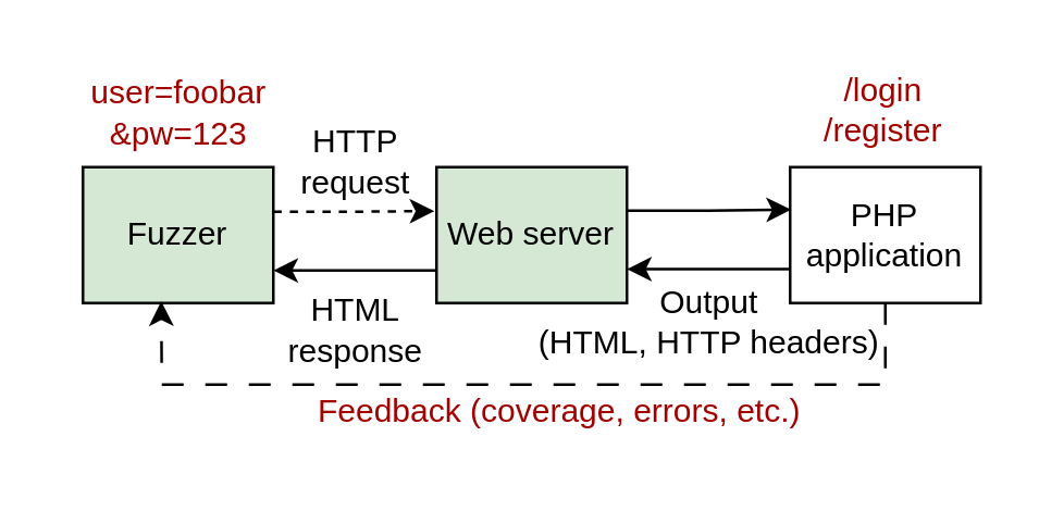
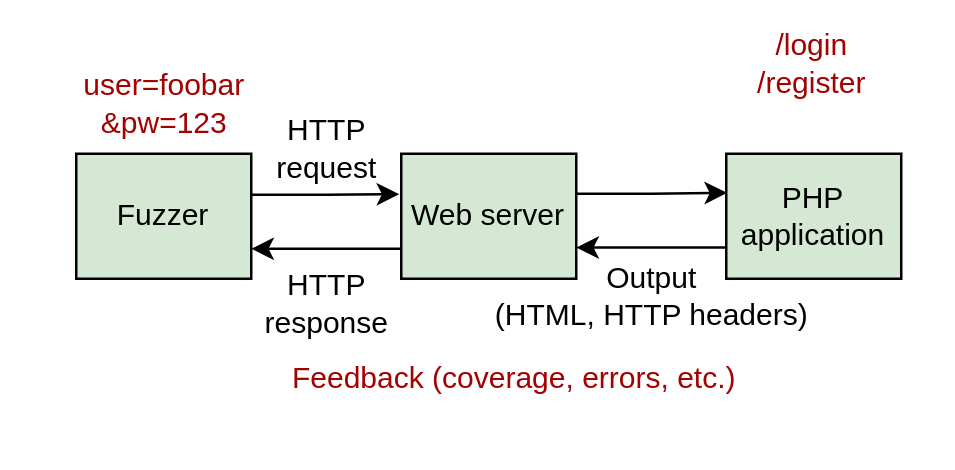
- <mxCell id="13" value="&lt;div&gt;/login&lt;/div&gt;&lt;div&gt;/register&lt;/div&gt;" style="text;html=1;align=center;verticalAlign=middle;resizable=0;points=[];autosize=1;strokeColor=none;fillColor=none;fontColor=#a30000;" parent="1" vertex="1"><mxGeometry x="289" y="20" width="70" height="40" as="geometry" /></mxCell>
+ <mxCell id="13" value="&lt;div&gt;/login&lt;/div&gt;&lt;div&gt;/register&lt;/div&gt;" style="text;html=1;align=center;verticalAlign=middle;resizable=0;points=[];autosize=1;strokeColor=none;fillColor=none;fontColor=#a30000;" parent="1" vertex="1"><mxGeometry x="289" y="5" width="70" height="40" as="geometry" /></mxCell>
- <mxCell id="6" style="edgeStyle=orthogonalEdgeStyle;rounded=0;orthogonalLoop=1;jettySize=auto;html=1;entryX=-0.011;entryY=0.323;entryDx=0;entryDy=0;exitX=1.001;exitY=0.327;exitDx=0;exitDy=0;exitPerimeter=0;entryPerimeter=0;dashed=1;" parent="1" source="7" target="4" edge="1"><mxGeometry relative="1" as="geometry" /></mxCell>
+ <mxCell id="6" style="edgeStyle=orthogonalEdgeStyle;rounded=0;orthogonalLoop=1;jettySize=auto;html=1;entryX=-0.011;entryY=0.323;entryDx=0;entryDy=0;exitX=1.001;exitY=0.327;exitDx=0;exitDy=0;exitPerimeter=0;entryPerimeter=0;" parent="1" source="7" target="4" edge="1"><mxGeometry relative="1" as="geometry" /></mxCell>
- <mxCell id="5" value="PHP&lt;br&gt;application" style="rounded=0;whiteSpace=wrap;html=1;" parent="1" vertex="1"><mxGeometry x="290" y="61" width="70" height="50" as="geometry" /></mxCell>
+ <mxCell id="5" value="PHP&lt;br&gt;application" style="rounded=0;whiteSpace=wrap;html=1;fillColor=#d5e8d4;" parent="1" vertex="1"><mxGeometry x="290" y="61" width="70" height="50" as="geometry" /></mxCell>
- <mxCell id="10" value="&lt;div&gt;HTML &lt;br&gt;response&lt;/div&gt;" style="text;html=1;align=center;verticalAlign=middle;resizable=0;points=[];autosize=1;strokeColor=none;fillColor=none;" parent="1" vertex="1"><mxGeometry x="95" y="101" width="70" height="40" as="geometry" /></mxCell>
+ <mxCell id="10" value="&lt;div&gt;HTTP &lt;br&gt;response&lt;/div&gt;" style="text;html=1;align=center;verticalAlign=middle;resizable=0;points=[];autosize=1;strokeColor=none;fillColor=none;" parent="1" vertex="1"><mxGeometry x="95" y="101" width="70" height="40" as="geometry" /></mxCell>
- <mxCell id="11" value="" style="endArrow=classic;html=1;rounded=0;exitX=0.5;exitY=1;exitDx=0;exitDy=0;entryX=0.411;entryY=0.986;entryDx=0;entryDy=0;entryPerimeter=0;dashed=1;dashPattern=8 8;" parent="1" source="5" target="7" edge="1"><mxGeometry width="50" height="50" relative="1" as="geometry"><mxPoint x="175" y="261" as="sourcePoint" /><mxPoint x="-65" y="151" as="targetPoint" /><Array as="points"><mxPoint x="325" y="141" /><mxPoint x="59" y="141" /></Array></mxGeometry></mxCell>
